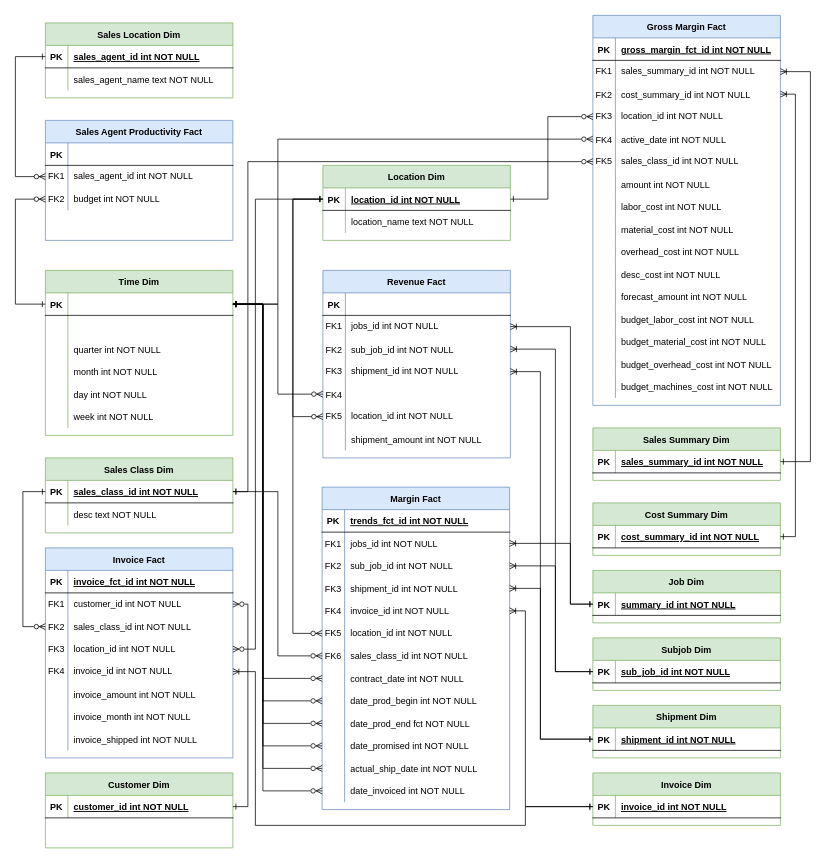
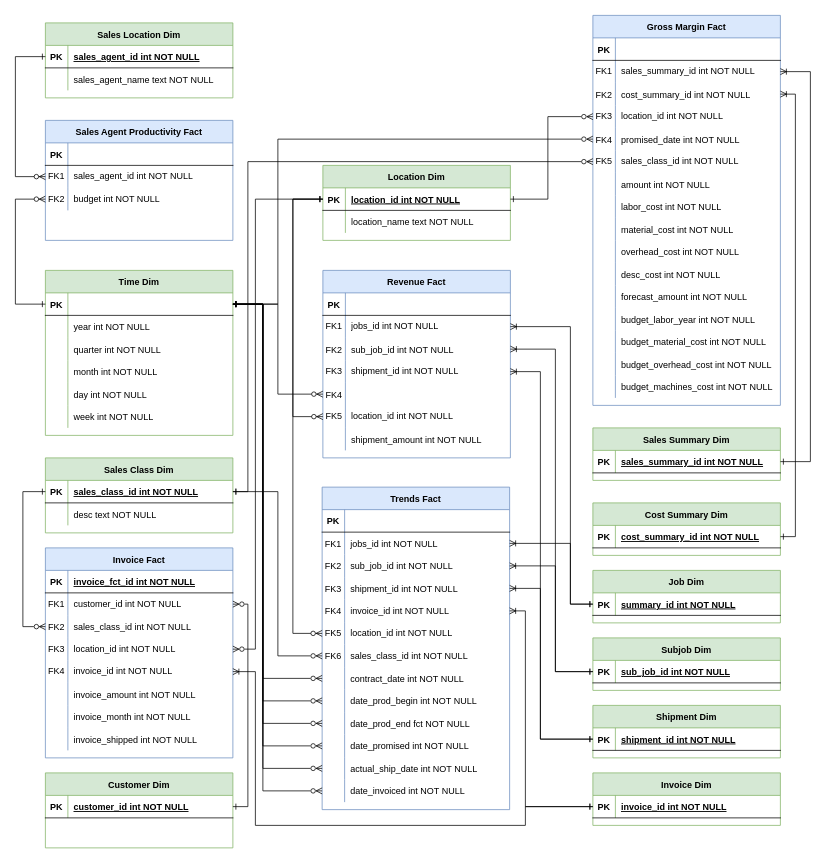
- <mxCell id="177" value="gross_margin_fct_id int NOT NULL " style="shape=partialRectangle;overflow=hidden;connectable=0;fillColor=none;top=0;left=0;bottom=0;right=0;align=left;spacingLeft=6;fontStyle=5;" vertex="1" parent="175"><mxGeometry x="30" width="220" height="30" as="geometry"><mxRectangle width="220" height="30" as="alternateBounds" /></mxGeometry></mxCell>
- <mxCell id="189" value="active_date int NOT NULL" style="shape=partialRectangle;connectable=0;fillColor=none;top=0;left=0;bottom=0;right=0;align=left;spacingLeft=6;overflow=hidden;" vertex="1" parent="187"><mxGeometry x="30" width="220" height="30" as="geometry"><mxRectangle width="220" height="30" as="alternateBounds" /></mxGeometry></mxCell>
+ <mxCell id="189" value="promised_date int NOT NULL" style="shape=partialRectangle;connectable=0;fillColor=none;top=0;left=0;bottom=0;right=0;align=left;spacingLeft=6;overflow=hidden;" vertex="1" parent="187"><mxGeometry x="30" width="220" height="30" as="geometry"><mxRectangle width="220" height="30" as="alternateBounds" /></mxGeometry></mxCell>
- <mxCell id="213" value="budget_labor_cost int NOT NULL" style="shape=partialRectangle;connectable=0;fillColor=none;top=0;left=0;bottom=0;right=0;align=left;spacingLeft=6;overflow=hidden;" vertex="1" parent="211"><mxGeometry x="30" width="220" height="30" as="geometry"><mxRectangle width="220" height="30" as="alternateBounds" /></mxGeometry></mxCell>
+ <mxCell id="213" value="budget_labor_year int NOT NULL" style="shape=partialRectangle;connectable=0;fillColor=none;top=0;left=0;bottom=0;right=0;align=left;spacingLeft=6;overflow=hidden;" vertex="1" parent="211"><mxGeometry x="30" width="220" height="30" as="geometry"><mxRectangle width="220" height="30" as="alternateBounds" /></mxGeometry></mxCell>
+ <mxCell id="34" value="year int NOT NULL" style="shape=partialRectangle;overflow=hidden;connectable=0;fillColor=none;top=0;left=0;bottom=0;right=0;align=left;spacingLeft=6;" parent="32" vertex="1"><mxGeometry x="30" width="220" height="30" as="geometry"><mxRectangle width="220" height="30" as="alternateBounds" /></mxGeometry></mxCell>
- <mxCell id="65" value="Margin Fact" style="shape=table;startSize=30;container=1;collapsible=1;childLayout=tableLayout;fixedRows=1;rowLines=0;fontStyle=1;align=center;resizeLast=1;fillColor=#dae8fc;strokeColor=#6c8ebf;" vertex="1" parent="1"><mxGeometry x="429" y="649" width="250" height="430" as="geometry" /></mxCell>
+ <mxCell id="65" value="Trends Fact" style="shape=table;startSize=30;container=1;collapsible=1;childLayout=tableLayout;fixedRows=1;rowLines=0;fontStyle=1;align=center;resizeLast=1;fillColor=#dae8fc;strokeColor=#6c8ebf;" vertex="1" parent="1"><mxGeometry x="429" y="649" width="250" height="430" as="geometry" /></mxCell>
- <mxCell id="68" value="trends_fct_id int NOT NULL " style="shape=partialRectangle;overflow=hidden;connectable=0;fillColor=none;top=0;left=0;bottom=0;right=0;align=left;spacingLeft=6;fontStyle=5;" vertex="1" parent="66"><mxGeometry x="30" width="220" height="30" as="geometry"><mxRectangle width="220" height="30" as="alternateBounds" /></mxGeometry></mxCell>
